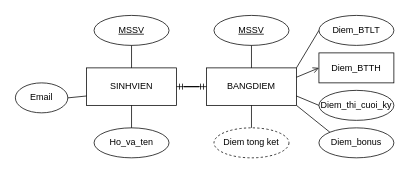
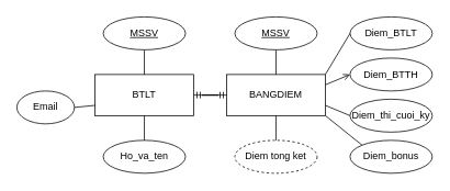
- <mxCell id="10" value="Diem_BTTH" style="whiteSpace=wrap;html=1;align=center;rounded=0;" vertex="1" parent="1"><mxGeometry x="425" y="70" width="100" height="40" as="geometry" /></mxCell>
+ <mxCell id="10" value="Diem_BTTH" style="ellipse;whiteSpace=wrap;html=1;align=center;" vertex="1" parent="1"><mxGeometry x="425" y="70" width="100" height="40" as="geometry" /></mxCell>
- <mxCell id="2" value="SINHVIEN" style="rounded=0;whiteSpace=wrap;html=1;" vertex="1" parent="1"><mxGeometry x="115" y="90" width="120" height="50" as="geometry" /></mxCell>
+ <mxCell id="2" value="BTLT" style="rounded=0;whiteSpace=wrap;html=1;" vertex="1" parent="1"><mxGeometry x="115" y="90" width="120" height="50" as="geometry" /></mxCell>
